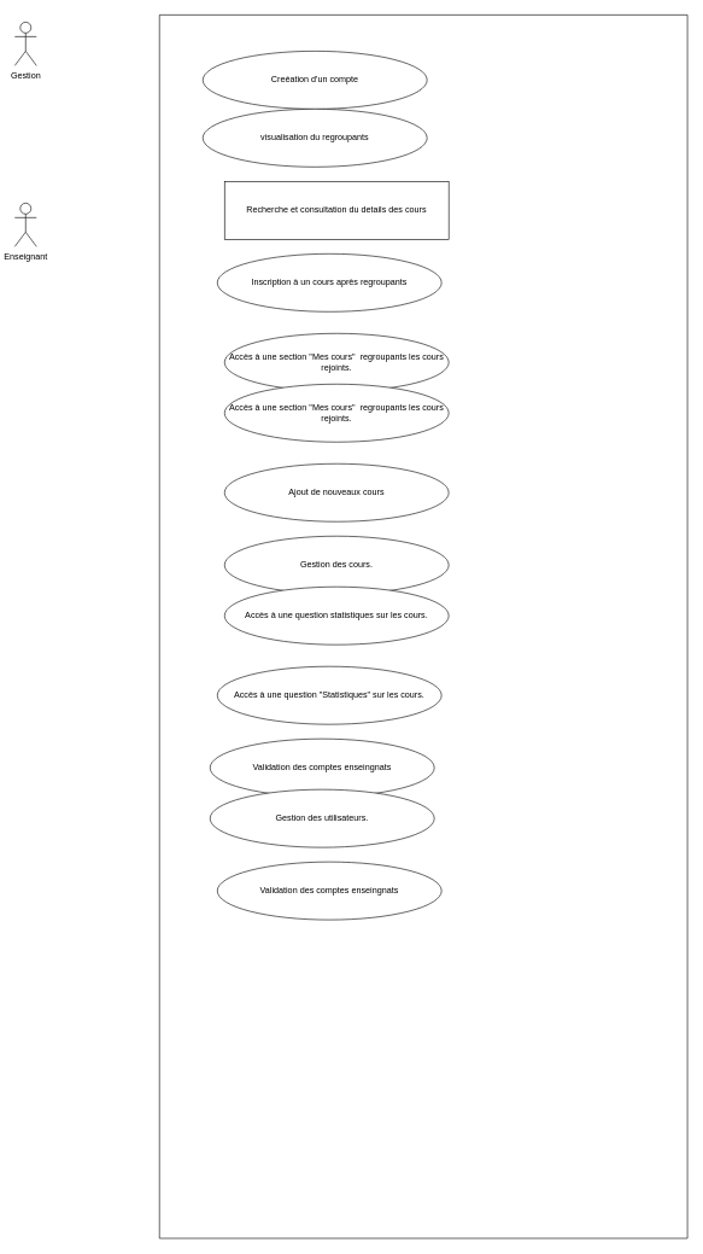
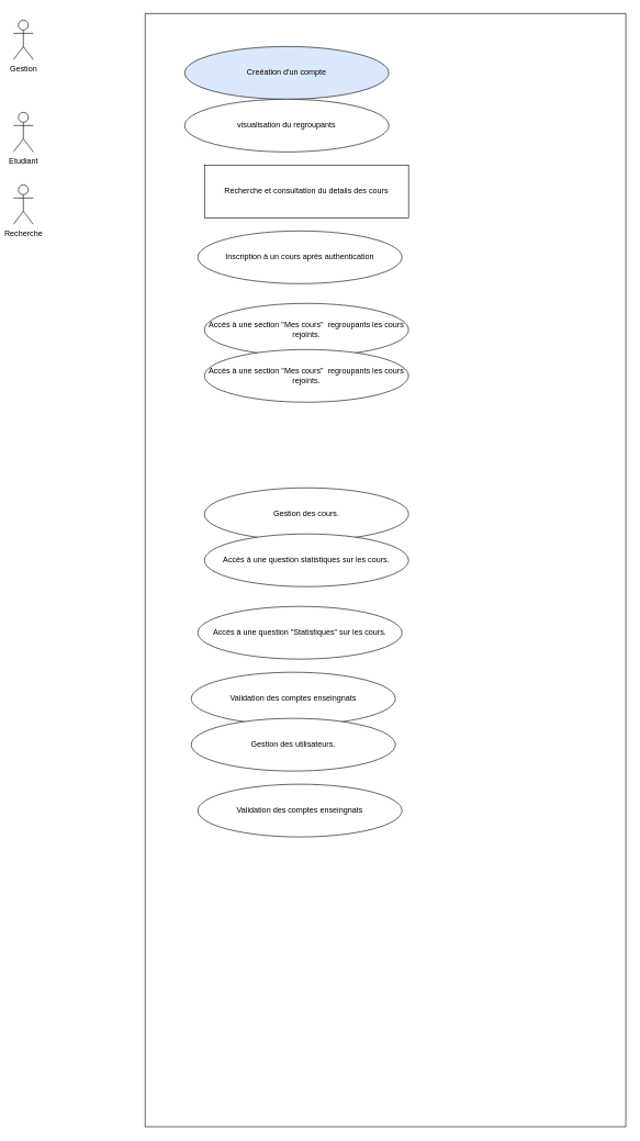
- <mxCell id="6" value="Creéation d'un compte" style="ellipse;whiteSpace=wrap;html=1;" vertex="1" parent="5"><mxGeometry x="60" y="50" width="310" height="80" as="geometry" /></mxCell>
+ <mxCell id="6" value="Creéation d'un compte" style="ellipse;whiteSpace=wrap;html=1;fillColor=#dae8fc;" vertex="1" parent="5"><mxGeometry x="60" y="50" width="310" height="80" as="geometry" /></mxCell>
+ <mxCell id="3" value="Etudiant" style="shape=umlActor;verticalLabelPosition=bottom;verticalAlign=top;html=1;outlineConnect=0;" vertex="1" parent="1"><mxGeometry x="20" y="170" width="30" height="60" as="geometry" /></mxCell>
- <mxCell id="4" value="Enseignant" style="shape=umlActor;verticalLabelPosition=bottom;verticalAlign=top;html=1;outlineConnect=0;" vertex="1" parent="1"><mxGeometry x="20" y="280" width="30" height="60" as="geometry" /></mxCell>
+ <mxCell id="4" value="Recherche" style="shape=umlActor;verticalLabelPosition=bottom;verticalAlign=top;html=1;outlineConnect=0;" vertex="1" parent="1"><mxGeometry x="20" y="280" width="30" height="60" as="geometry" /></mxCell>
- <mxCell id="9" value="Inscription à un cours après regroupants" style="ellipse;whiteSpace=wrap;html=1;" vertex="1" parent="5"><mxGeometry x="80" y="330" width="310" height="80" as="geometry" /></mxCell>
+ <mxCell id="9" value="Inscription à un cours après authentication" style="ellipse;whiteSpace=wrap;html=1;" vertex="1" parent="5"><mxGeometry x="80" y="330" width="310" height="80" as="geometry" /></mxCell>
- <mxCell id="12" value="Ajout de nouveaux cours" style="ellipse;whiteSpace=wrap;html=1;" vertex="1" parent="5"><mxGeometry x="90" y="620" width="310" height="80" as="geometry" /></mxCell>
